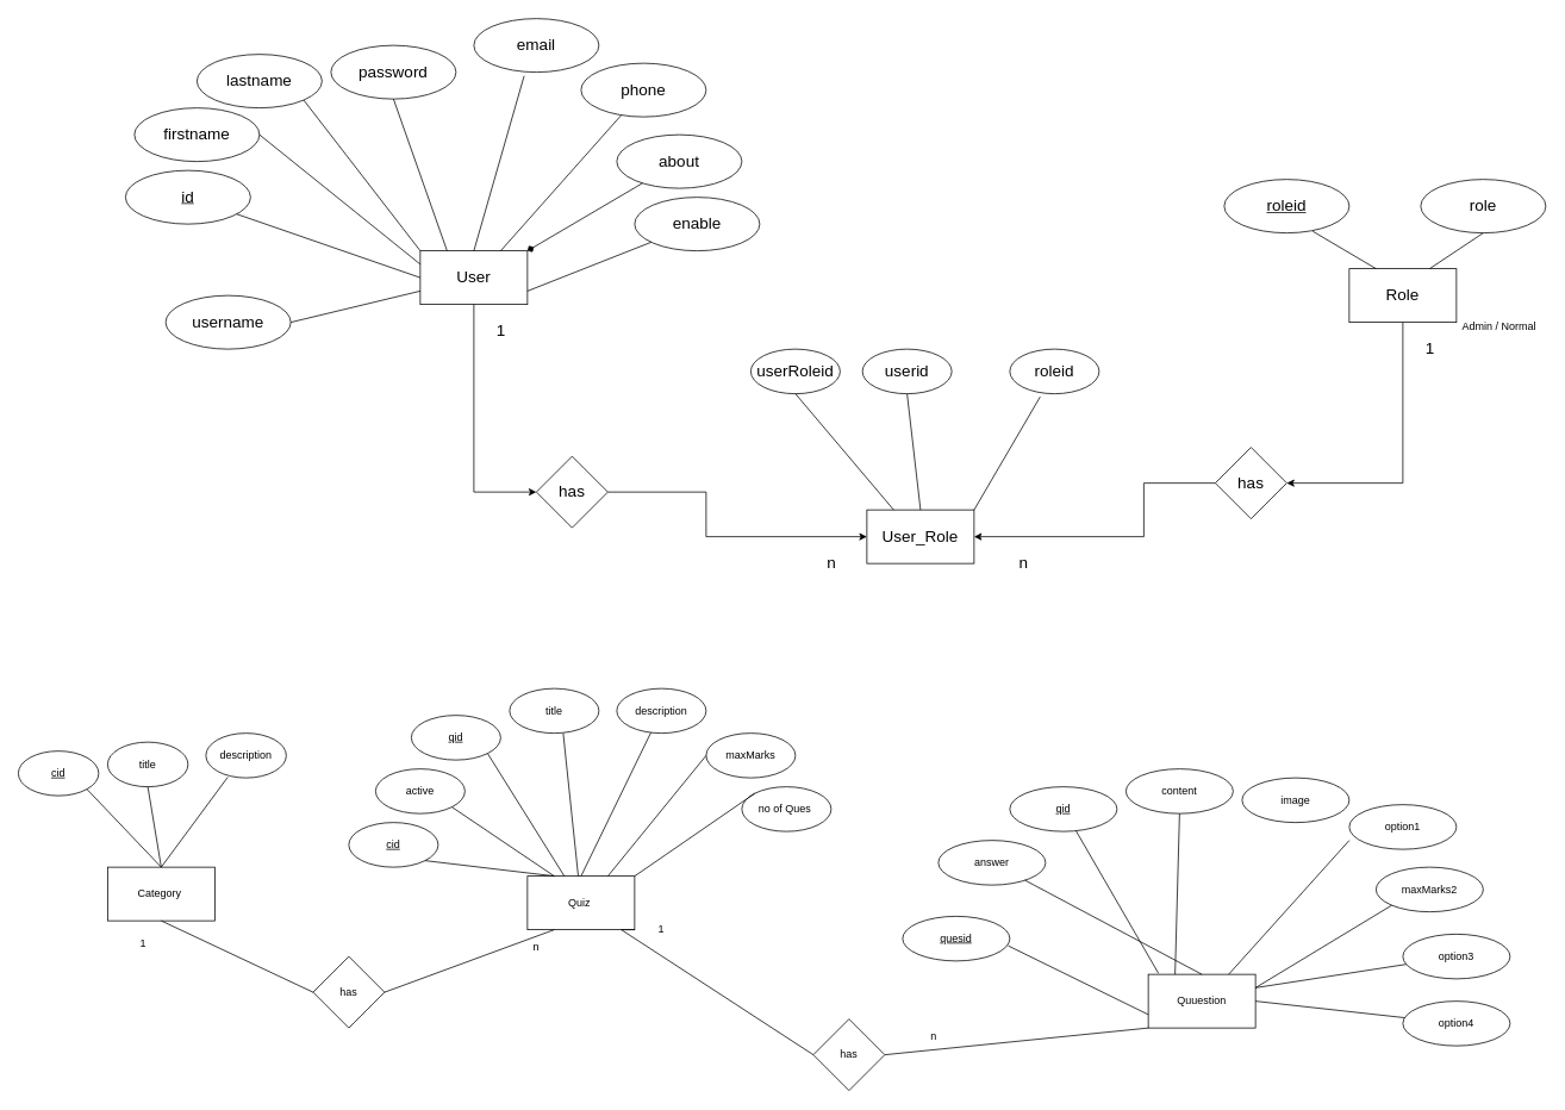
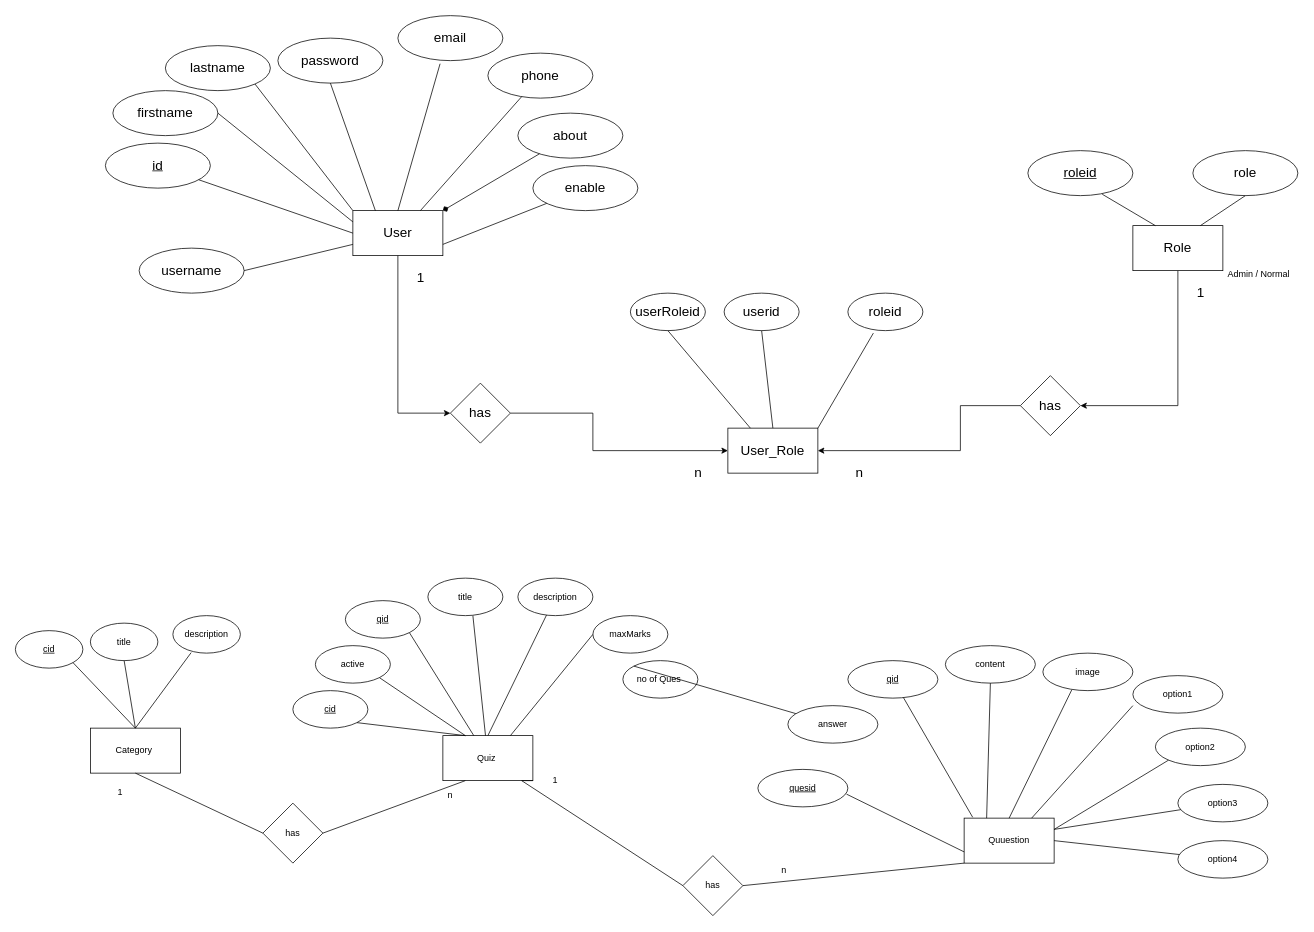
- <mxCell id="64" value="" style="endArrow=none;html=1;rounded=0;entryX=1;entryY=0;entryDx=0;entryDy=0;exitX=0;exitY=0;exitDx=0;exitDy=0;" parent="1" source="57" target="50" edge="1"><mxGeometry width="50" height="50" relative="1" as="geometry"><mxPoint x="800" y="855" as="sourcePoint" /><mxPoint x="670" y="980" as="targetPoint" /></mxGeometry></mxCell>
+ <mxCell id="64" value="" style="endArrow=none;html=1;rounded=0;exitX=0;exitY=0;exitDx=0;exitDy=0;" parent="1" source="57" target="74" edge="1"><mxGeometry width="50" height="50" relative="1" as="geometry"><mxPoint x="800" y="855" as="sourcePoint" /><mxPoint x="670" y="980" as="targetPoint" /></mxGeometry></mxCell>
- <mxCell id="79" value="maxMarks2" style="ellipse;whiteSpace=wrap;html=1;" parent="1" vertex="1"><mxGeometry x="1540" y="970" width="120" height="50" as="geometry" /></mxCell>
+ <mxCell id="79" value="option2" style="ellipse;whiteSpace=wrap;html=1;" parent="1" vertex="1"><mxGeometry x="1540" y="970" width="120" height="50" as="geometry" /></mxCell>
- <mxCell id="82" value="" style="endArrow=none;html=1;rounded=0;exitX=0.5;exitY=0;exitDx=0;exitDy=0;" parent="1" source="71" target="74" edge="1"><mxGeometry width="50" height="50" relative="1" as="geometry"><mxPoint x="1360" y="1110" as="sourcePoint" /><mxPoint x="1330" y="920" as="targetPoint" /></mxGeometry></mxCell>
+ <mxCell id="82" value="" style="endArrow=none;html=1;rounded=0;exitX=0.5;exitY=0;exitDx=0;exitDy=0;entryX=0.32;entryY=0.984;entryDx=0;entryDy=0;entryPerimeter=0;" parent="1" source="71" target="76" edge="1"><mxGeometry width="50" height="50" relative="1" as="geometry"><mxPoint x="1360" y="1110" as="sourcePoint" /><mxPoint x="1330" y="920" as="targetPoint" /></mxGeometry></mxCell>
